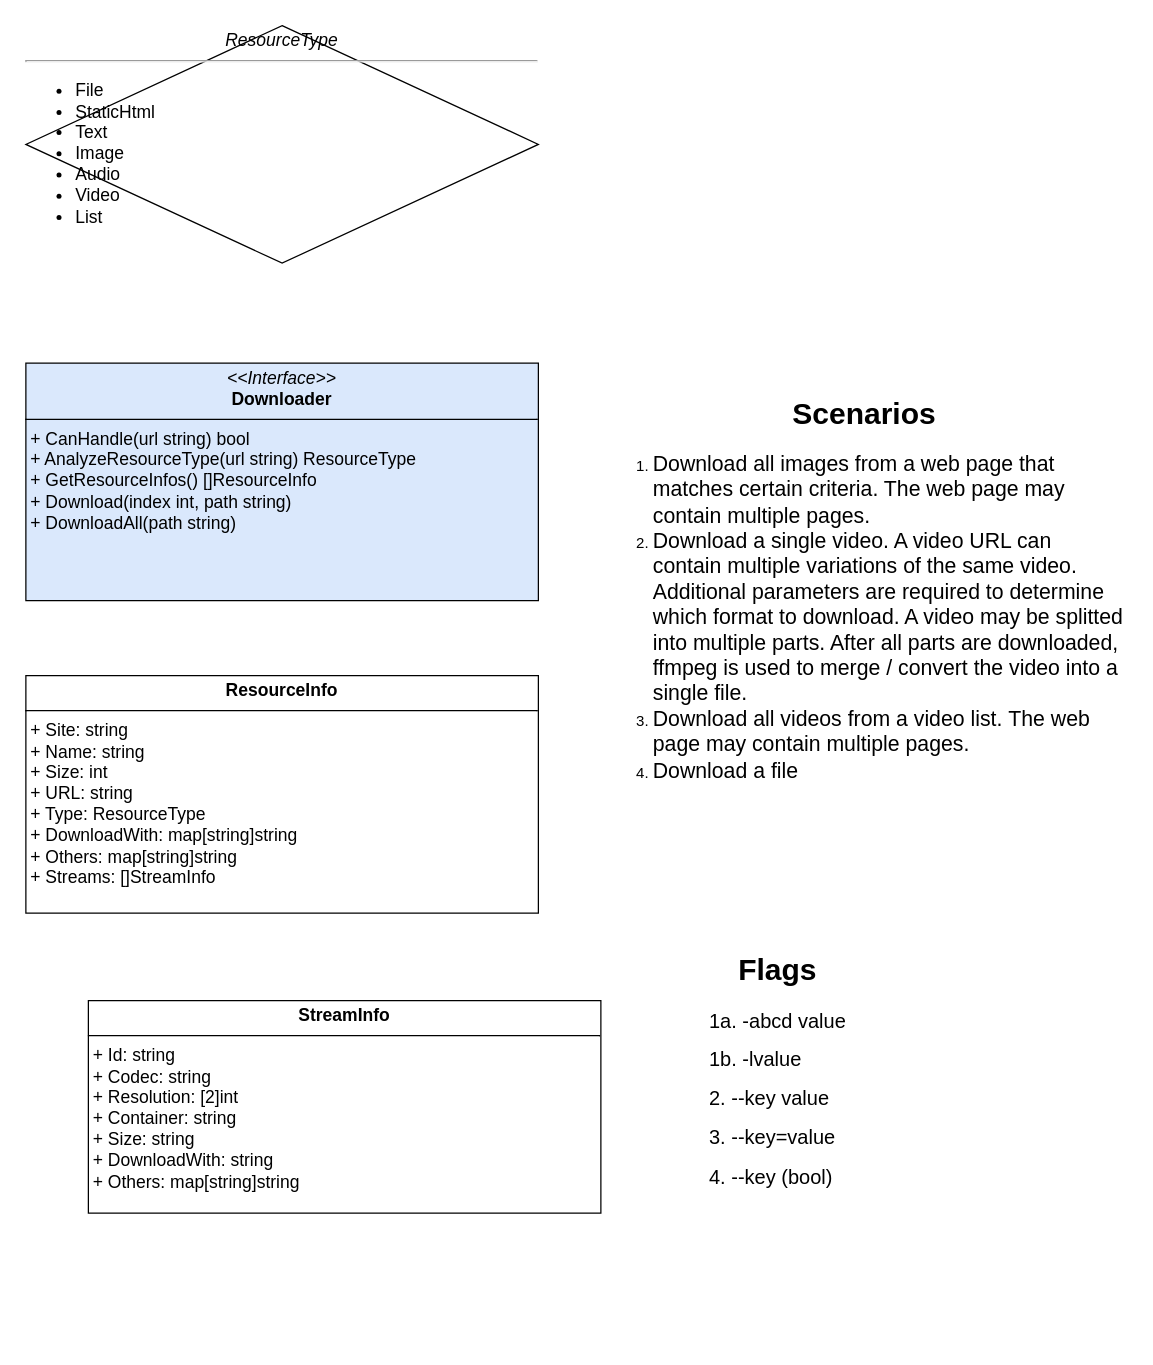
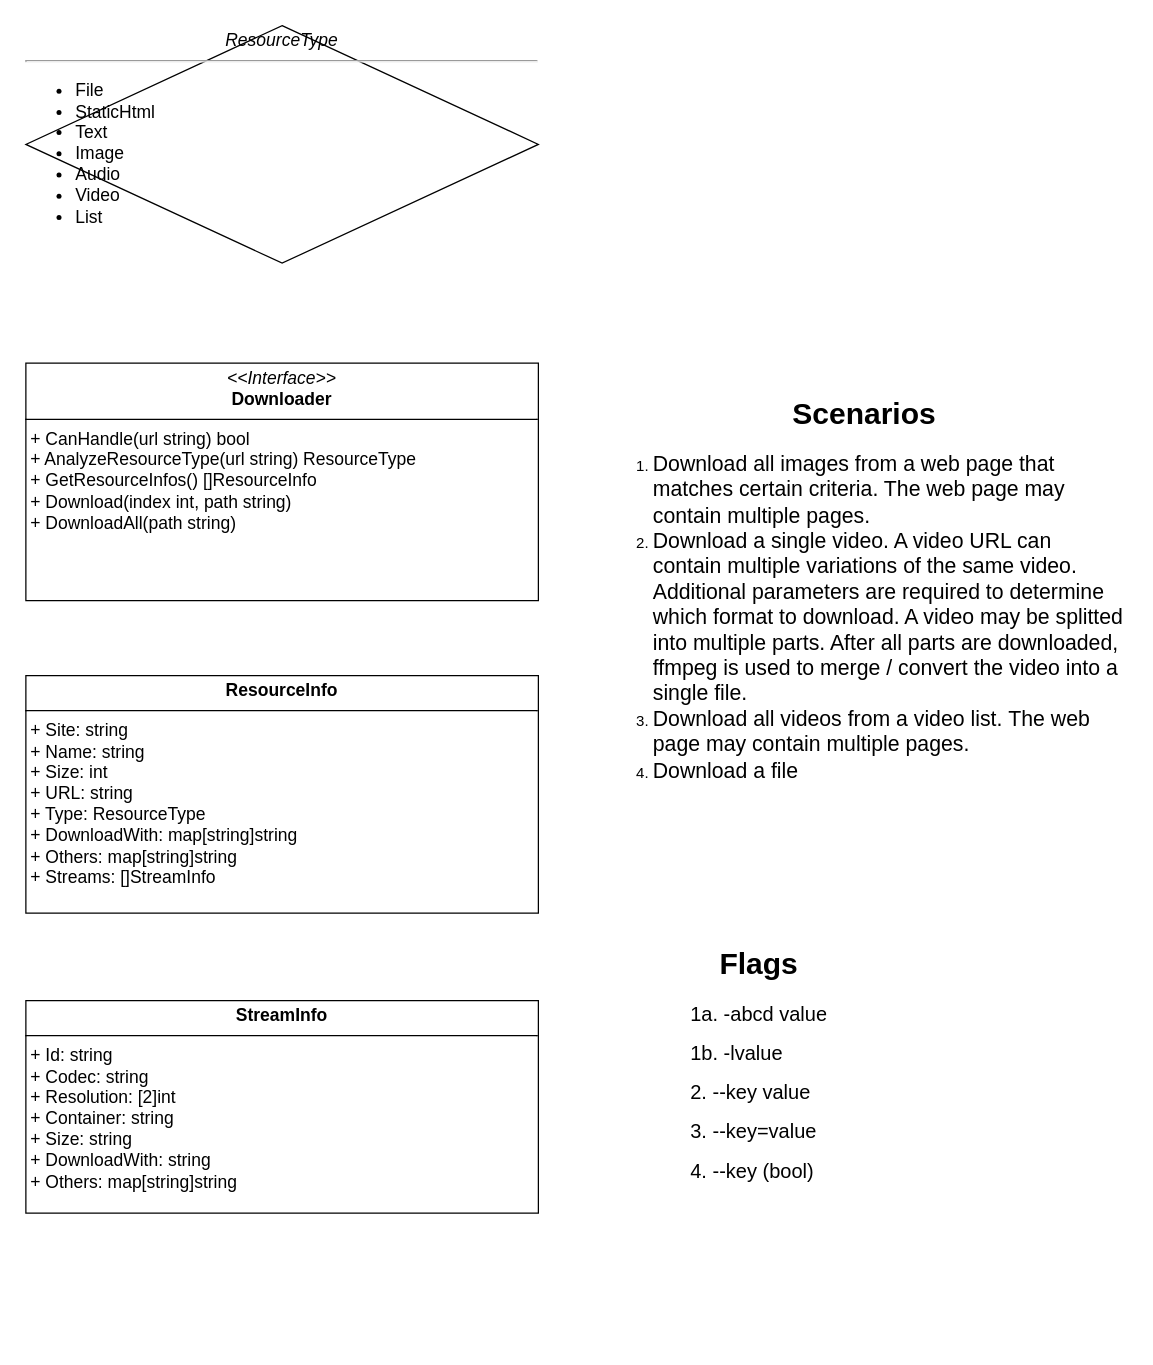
- <mxCell id="2" value="&lt;p style=&quot;margin: 4px 0px 0px; text-align: center; font-size: 14px;&quot;&gt;&lt;font style=&quot;font-size: 14px;&quot;&gt;&lt;i style=&quot;&quot;&gt;&amp;lt;&amp;lt;Interface&amp;gt;&amp;gt;&lt;/i&gt;&lt;br&gt;&lt;b style=&quot;&quot;&gt;Downloader&lt;/b&gt;&lt;/font&gt;&lt;/p&gt;&lt;hr size=&quot;1&quot; style=&quot;border-style: solid; font-size: 14px;&quot;&gt;&lt;p style=&quot;margin: 0px 0px 0px 4px; font-size: 14px;&quot;&gt;&lt;/p&gt;&lt;p style=&quot;margin: 0px 0px 0px 4px; font-size: 14px;&quot;&gt;&lt;font style=&quot;font-size: 14px;&quot;&gt;+ CanHandle(url string) bool&lt;/font&gt;&lt;/p&gt;&lt;p style=&quot;margin: 0px 0px 0px 4px; font-size: 14px;&quot;&gt;&lt;font style=&quot;font-size: 14px;&quot;&gt;+ AnalyzeResourceType(url string) ResourceType&lt;/font&gt;&lt;/p&gt;&lt;p style=&quot;margin: 0px 0px 0px 4px; font-size: 14px;&quot;&gt;&lt;font style=&quot;font-size: 14px;&quot;&gt;+ GetResourceInfos() []ResourceInfo&lt;/font&gt;&lt;/p&gt;&lt;p style=&quot;margin: 0px 0px 0px 4px; font-size: 14px;&quot;&gt;&lt;font style=&quot;font-size: 14px;&quot;&gt;+ Download(index int, path string)&lt;/font&gt;&lt;/p&gt;&lt;p style=&quot;margin: 0px 0px 0px 4px; font-size: 14px;&quot;&gt;&lt;font style=&quot;font-size: 14px;&quot;&gt;+ DownloadAll(path string)&lt;/font&gt;&lt;/p&gt;" style="verticalAlign=top;align=left;overflow=fill;html=1;whiteSpace=wrap;fillColor=#dae8fc;" vertex="1" parent="1"><mxGeometry x="20" y="290" width="410" height="190" as="geometry" /></mxCell>
+ <mxCell id="2" value="&lt;p style=&quot;margin: 4px 0px 0px; text-align: center; font-size: 14px;&quot;&gt;&lt;font style=&quot;font-size: 14px;&quot;&gt;&lt;i style=&quot;&quot;&gt;&amp;lt;&amp;lt;Interface&amp;gt;&amp;gt;&lt;/i&gt;&lt;br&gt;&lt;b style=&quot;&quot;&gt;Downloader&lt;/b&gt;&lt;/font&gt;&lt;/p&gt;&lt;hr size=&quot;1&quot; style=&quot;border-style: solid; font-size: 14px;&quot;&gt;&lt;p style=&quot;margin: 0px 0px 0px 4px; font-size: 14px;&quot;&gt;&lt;/p&gt;&lt;p style=&quot;margin: 0px 0px 0px 4px; font-size: 14px;&quot;&gt;&lt;font style=&quot;font-size: 14px;&quot;&gt;+ CanHandle(url string) bool&lt;/font&gt;&lt;/p&gt;&lt;p style=&quot;margin: 0px 0px 0px 4px; font-size: 14px;&quot;&gt;&lt;font style=&quot;font-size: 14px;&quot;&gt;+ AnalyzeResourceType(url string) ResourceType&lt;/font&gt;&lt;/p&gt;&lt;p style=&quot;margin: 0px 0px 0px 4px; font-size: 14px;&quot;&gt;&lt;font style=&quot;font-size: 14px;&quot;&gt;+ GetResourceInfos() []ResourceInfo&lt;/font&gt;&lt;/p&gt;&lt;p style=&quot;margin: 0px 0px 0px 4px; font-size: 14px;&quot;&gt;&lt;font style=&quot;font-size: 14px;&quot;&gt;+ Download(index int, path string)&lt;/font&gt;&lt;/p&gt;&lt;p style=&quot;margin: 0px 0px 0px 4px; font-size: 14px;&quot;&gt;&lt;font style=&quot;font-size: 14px;&quot;&gt;+ DownloadAll(path string)&lt;/font&gt;&lt;/p&gt;" style="verticalAlign=top;align=left;overflow=fill;html=1;whiteSpace=wrap;" vertex="1" parent="1"><mxGeometry x="20" y="290" width="410" height="190" as="geometry" /></mxCell>
- <mxCell id="5" value="&lt;p style=&quot;margin: 4px 0px 0px; text-align: center; font-size: 14px;&quot;&gt;&lt;span style=&quot;text-align: left;&quot;&gt;&lt;b&gt;StreamInfo&lt;/b&gt;&lt;/span&gt;&lt;br&gt;&lt;/p&gt;&lt;hr size=&quot;1&quot; style=&quot;border-style: solid; font-size: 14px;&quot;&gt;&lt;p style=&quot;margin: 0px 0px 0px 4px; font-size: 14px;&quot;&gt;&lt;font style=&quot;font-size: 14px;&quot;&gt;+ Id: string&lt;br&gt;&lt;/font&gt;&lt;/p&gt;&lt;p style=&quot;margin: 0px 0px 0px 4px; font-size: 14px;&quot;&gt;&lt;font style=&quot;font-size: 14px;&quot;&gt;+ Codec: string&lt;/font&gt;&lt;/p&gt;&lt;p style=&quot;margin: 0px 0px 0px 4px; font-size: 14px;&quot;&gt;&lt;font style=&quot;font-size: 14px;&quot;&gt;+ Resolution: [2]int&lt;/font&gt;&lt;/p&gt;&lt;p style=&quot;margin: 0px 0px 0px 4px; font-size: 14px;&quot;&gt;&lt;span style=&quot;background-color: initial;&quot;&gt;+ Container: string&lt;/span&gt;&lt;/p&gt;&lt;p style=&quot;margin: 0px 0px 0px 4px; font-size: 14px;&quot;&gt;+ Size: string&lt;/p&gt;&lt;p style=&quot;margin: 0px 0px 0px 4px; font-size: 14px;&quot;&gt;+ DownloadWith: string&lt;/p&gt;&lt;p style=&quot;margin: 0px 0px 0px 4px; font-size: 14px;&quot;&gt;+ Others: map[string]string&lt;/p&gt;" style="verticalAlign=top;align=left;overflow=fill;html=1;whiteSpace=wrap;" vertex="1" parent="1"><mxGeometry x="70" y="800" width="410" height="170" as="geometry" /></mxCell>
+ <mxCell id="5" value="&lt;p style=&quot;margin: 4px 0px 0px; text-align: center; font-size: 14px;&quot;&gt;&lt;span style=&quot;text-align: left;&quot;&gt;&lt;b&gt;StreamInfo&lt;/b&gt;&lt;/span&gt;&lt;br&gt;&lt;/p&gt;&lt;hr size=&quot;1&quot; style=&quot;border-style: solid; font-size: 14px;&quot;&gt;&lt;p style=&quot;margin: 0px 0px 0px 4px; font-size: 14px;&quot;&gt;&lt;font style=&quot;font-size: 14px;&quot;&gt;+ Id: string&lt;br&gt;&lt;/font&gt;&lt;/p&gt;&lt;p style=&quot;margin: 0px 0px 0px 4px; font-size: 14px;&quot;&gt;&lt;font style=&quot;font-size: 14px;&quot;&gt;+ Codec: string&lt;/font&gt;&lt;/p&gt;&lt;p style=&quot;margin: 0px 0px 0px 4px; font-size: 14px;&quot;&gt;&lt;font style=&quot;font-size: 14px;&quot;&gt;+ Resolution: [2]int&lt;/font&gt;&lt;/p&gt;&lt;p style=&quot;margin: 0px 0px 0px 4px; font-size: 14px;&quot;&gt;&lt;span style=&quot;background-color: initial;&quot;&gt;+ Container: string&lt;/span&gt;&lt;/p&gt;&lt;p style=&quot;margin: 0px 0px 0px 4px; font-size: 14px;&quot;&gt;+ Size: string&lt;/p&gt;&lt;p style=&quot;margin: 0px 0px 0px 4px; font-size: 14px;&quot;&gt;+ DownloadWith: string&lt;/p&gt;&lt;p style=&quot;margin: 0px 0px 0px 4px; font-size: 14px;&quot;&gt;+ Others: map[string]string&lt;/p&gt;" style="verticalAlign=top;align=left;overflow=fill;html=1;whiteSpace=wrap;" vertex="1" parent="1"><mxGeometry x="20" y="800" width="410" height="170" as="geometry" /></mxCell>
- <mxCell id="7" value="&lt;h1 style=&quot;text-align: center; margin-top: 0px;&quot;&gt;Flags&lt;/h1&gt;&lt;p&gt;&lt;font style=&quot;font-size: 16px;&quot;&gt;1a. -abcd value&lt;/font&gt;&lt;/p&gt;&lt;p&gt;&lt;font style=&quot;font-size: 16px;&quot;&gt;1b. -lvalue&lt;br&gt;&lt;/font&gt;&lt;/p&gt;&lt;p&gt;&lt;font style=&quot;font-size: 16px;&quot;&gt;2. --key value&lt;/font&gt;&lt;/p&gt;&lt;p&gt;&lt;font style=&quot;font-size: 16px;&quot;&gt;3. --key=value&lt;/font&gt;&lt;/p&gt;&lt;p&gt;&lt;span style=&quot;font-size: 16px;&quot;&gt;4. --key (bool)&lt;/span&gt;&lt;/p&gt;&lt;p&gt;&lt;br&gt;&lt;/p&gt;&lt;p&gt;&lt;font style=&quot;font-size: 16px;&quot;&gt;&lt;br&gt;&lt;/font&gt;&lt;/p&gt;" style="text;html=1;whiteSpace=wrap;overflow=hidden;rounded=0;" vertex="1" parent="1"><mxGeometry x="565" y="755" width="330" height="320" as="geometry" /></mxCell>
+ <mxCell id="7" value="&lt;h1 style=&quot;text-align: center; margin-top: 0px;&quot;&gt;Flags&lt;/h1&gt;&lt;p&gt;&lt;font style=&quot;font-size: 16px;&quot;&gt;1a. -abcd value&lt;/font&gt;&lt;/p&gt;&lt;p&gt;&lt;font style=&quot;font-size: 16px;&quot;&gt;1b. -lvalue&lt;br&gt;&lt;/font&gt;&lt;/p&gt;&lt;p&gt;&lt;font style=&quot;font-size: 16px;&quot;&gt;2. --key value&lt;/font&gt;&lt;/p&gt;&lt;p&gt;&lt;font style=&quot;font-size: 16px;&quot;&gt;3. --key=value&lt;/font&gt;&lt;/p&gt;&lt;p&gt;&lt;span style=&quot;font-size: 16px;&quot;&gt;4. --key (bool)&lt;/span&gt;&lt;/p&gt;&lt;p&gt;&lt;br&gt;&lt;/p&gt;&lt;p&gt;&lt;font style=&quot;font-size: 16px;&quot;&gt;&lt;br&gt;&lt;/font&gt;&lt;/p&gt;" style="text;html=1;whiteSpace=wrap;overflow=hidden;rounded=0;" vertex="1" parent="1"><mxGeometry x="550" y="750" width="330" height="320" as="geometry" /></mxCell>
